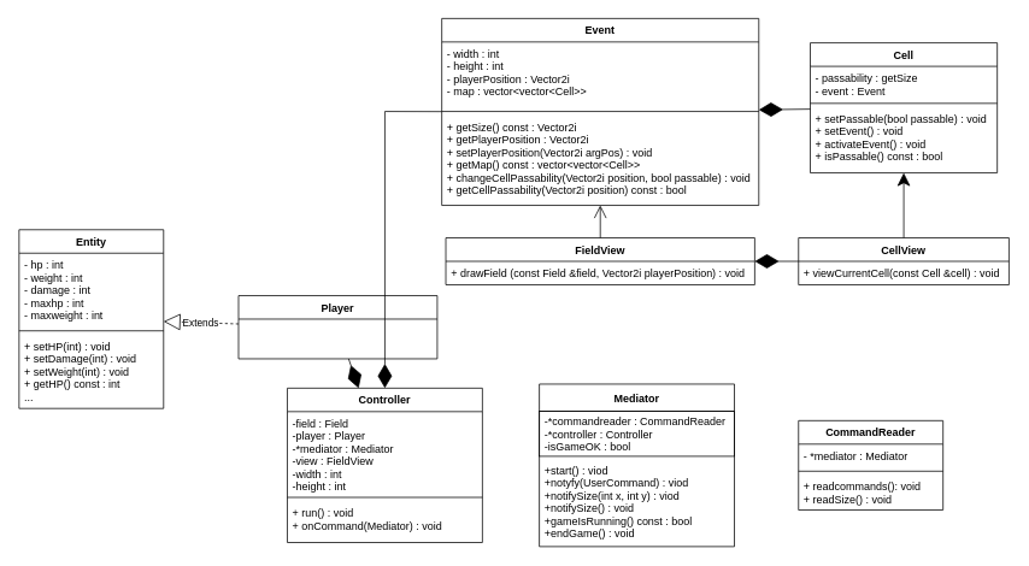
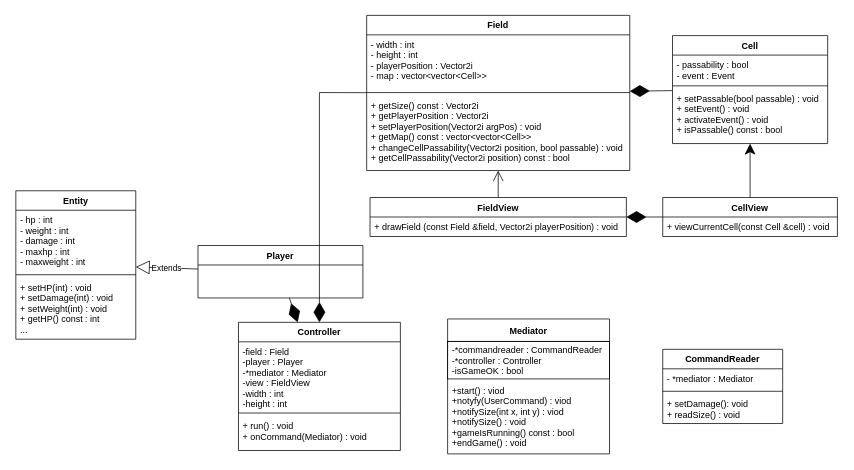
- <mxCell id="24" value="Event&#10;" style="swimlane;fontStyle=1;align=center;verticalAlign=top;childLayout=stackLayout;horizontal=1;startSize=26;horizontalStack=0;resizeParent=1;resizeParentMax=0;resizeLast=0;collapsible=1;marginBottom=0;" parent="1" vertex="1"><mxGeometry x="488" y="20" width="351" height="207" as="geometry" /></mxCell>
+ <mxCell id="24" value="Field&#10;" style="swimlane;fontStyle=1;align=center;verticalAlign=top;childLayout=stackLayout;horizontal=1;startSize=26;horizontalStack=0;resizeParent=1;resizeParentMax=0;resizeLast=0;collapsible=1;marginBottom=0;" parent="1" vertex="1"><mxGeometry x="488" y="20" width="351" height="207" as="geometry" /></mxCell>
- <mxCell id="29" value="- passability : getSize&#10;- event : Event" style="text;strokeColor=none;fillColor=none;align=left;verticalAlign=top;spacingLeft=4;spacingRight=4;overflow=hidden;rotatable=0;points=[[0,0.5],[1,0.5]];portConstraint=eastwest;" parent="28" vertex="1"><mxGeometry y="26" width="207" height="37" as="geometry" /></mxCell>
+ <mxCell id="29" value="- passability : bool&#10;- event : Event" style="text;strokeColor=none;fillColor=none;align=left;verticalAlign=top;spacingLeft=4;spacingRight=4;overflow=hidden;rotatable=0;points=[[0,0.5],[1,0.5]];portConstraint=eastwest;" parent="28" vertex="1"><mxGeometry y="26" width="207" height="37" as="geometry" /></mxCell>
- <mxCell id="18" value="Extends" style="endArrow=block;endSize=16;endFill=0;html=1;rounded=0;dashed=1;" parent="1" source="17" target="13" edge="1"><mxGeometry width="160" relative="1" as="geometry"><mxPoint x="-16" y="533" as="sourcePoint" /><mxPoint x="144" y="533" as="targetPoint" /></mxGeometry></mxCell>
+ <mxCell id="18" value="Extends" style="endArrow=block;endSize=16;endFill=0;html=1;rounded=0;" parent="1" source="17" target="13" edge="1"><mxGeometry width="160" relative="1" as="geometry"><mxPoint x="-16" y="533" as="sourcePoint" /><mxPoint x="144" y="533" as="targetPoint" /></mxGeometry></mxCell>
- <mxCell id="8" value="+ readcommands(): void&#10;+ readSize() : void" style="text;strokeColor=none;fillColor=none;align=left;verticalAlign=top;spacingLeft=4;spacingRight=4;overflow=hidden;rotatable=0;points=[[0,0.5],[1,0.5]];portConstraint=eastwest;" parent="5" vertex="1"><mxGeometry y="60" width="160" height="39" as="geometry" /></mxCell>
+ <mxCell id="8" value="+ setDamage(): void&#10;+ readSize() : void" style="text;strokeColor=none;fillColor=none;align=left;verticalAlign=top;spacingLeft=4;spacingRight=4;overflow=hidden;rotatable=0;points=[[0,0.5],[1,0.5]];portConstraint=eastwest;" parent="5" vertex="1"><mxGeometry y="60" width="160" height="39" as="geometry" /></mxCell>
